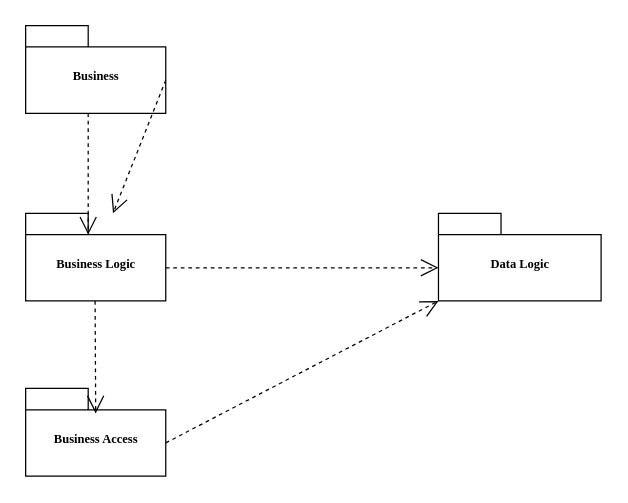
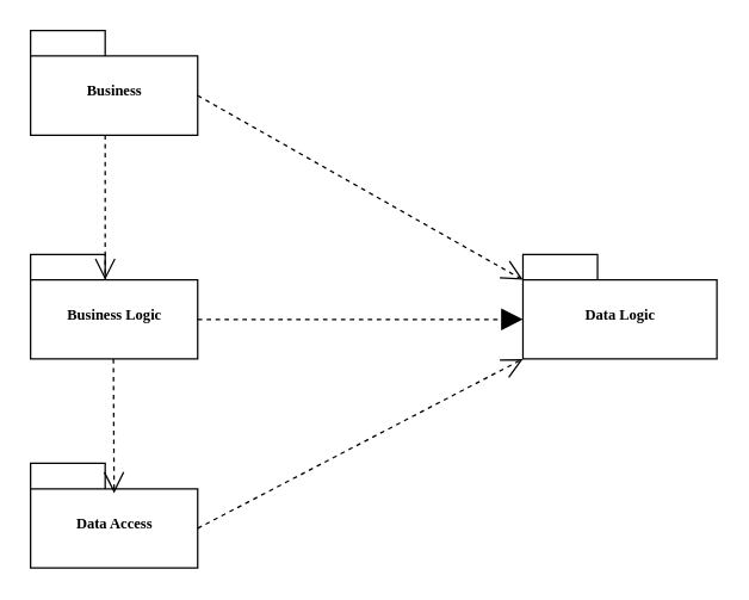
- <mxCell id="9" value="" style="endArrow=open;endSize=12;dashed=1;html=1;rounded=0;exitX=0;exitY=0;exitDx=112;exitDy=43.5;exitPerimeter=0;" edge="1" parent="1" source="2" target="3"><mxGeometry width="160" relative="1" as="geometry"><mxPoint x="90" y="110" as="sourcePoint" /><mxPoint x="90" y="207" as="targetPoint" /></mxGeometry></mxCell>
+ <mxCell id="9" value="" style="endArrow=open;endSize=12;dashed=1;html=1;rounded=0;entryX=0;entryY=0;entryDx=0;entryDy=17;entryPerimeter=0;exitX=0;exitY=0;exitDx=112;exitDy=43.5;exitPerimeter=0;" edge="1" parent="1" source="2" target="6"><mxGeometry width="160" relative="1" as="geometry"><mxPoint x="90" y="110" as="sourcePoint" /><mxPoint x="90" y="207" as="targetPoint" /></mxGeometry></mxCell>
- <mxCell id="10" value="" style="endArrow=open;endSize=12;dashed=1;html=1;rounded=0;entryX=0;entryY=0;entryDx=0;entryDy=43.5;entryPerimeter=0;exitX=0;exitY=0;exitDx=112;exitDy=43.5;exitPerimeter=0;" edge="1" parent="1" source="3" target="6"><mxGeometry width="160" relative="1" as="geometry"><mxPoint x="100" y="120" as="sourcePoint" /><mxPoint x="100" y="217" as="targetPoint" /></mxGeometry></mxCell>
+ <mxCell id="10" value="" style="endArrow=block;endSize=12;dashed=1;html=1;rounded=0;entryX=0;entryY=0;entryDx=0;entryDy=43.5;entryPerimeter=0;exitX=0;exitY=0;exitDx=112;exitDy=43.5;exitPerimeter=0;" edge="1" parent="1" source="3" target="6"><mxGeometry width="160" relative="1" as="geometry"><mxPoint x="100" y="120" as="sourcePoint" /><mxPoint x="100" y="217" as="targetPoint" /></mxGeometry></mxCell>
- <mxCell id="4" value="Business Access" style="shape=folder;fontStyle=1;spacingTop=10;tabWidth=50;tabHeight=17;tabPosition=left;html=1;rounded=0;shadow=0;comic=0;labelBackgroundColor=none;strokeWidth=1;fontFamily=Verdana;fontSize=10;align=center;" parent="1" vertex="1"><mxGeometry x="20" y="310" width="112" height="70" as="geometry" /></mxCell>
+ <mxCell id="4" value="Data Access" style="shape=folder;fontStyle=1;spacingTop=10;tabWidth=50;tabHeight=17;tabPosition=left;html=1;rounded=0;shadow=0;comic=0;labelBackgroundColor=none;strokeWidth=1;fontFamily=Verdana;fontSize=10;align=center;" parent="1" vertex="1"><mxGeometry x="20" y="310" width="112" height="70" as="geometry" /></mxCell>
